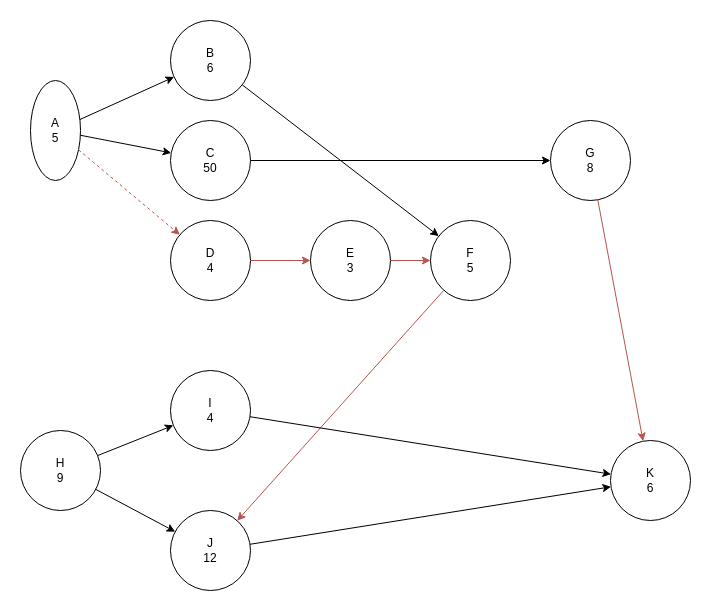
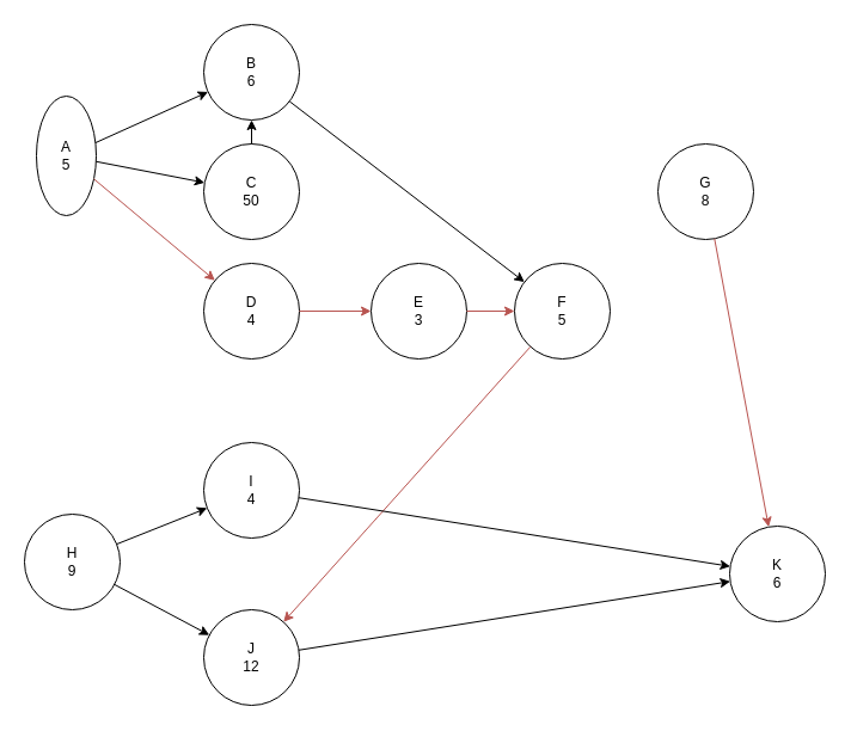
- <mxCell id="18" value="" style="endArrow=classic;html=1;" edge="1" parent="1" source="7" target="11"><mxGeometry width="50" height="50" relative="1" as="geometry"><mxPoint x="146.784" y="144.286" as="sourcePoint" /><mxPoint x="213.234" y="115.757" as="targetPoint" /></mxGeometry></mxCell>
+ <mxCell id="18" value="" style="endArrow=classic;html=1;" edge="1" parent="1" source="7" target="3"><mxGeometry width="50" height="50" relative="1" as="geometry"><mxPoint x="146.784" y="144.286" as="sourcePoint" /><mxPoint x="213.234" y="115.757" as="targetPoint" /></mxGeometry></mxCell>
- <mxCell id="13" value="" style="endArrow=classic;html=1;fillColor=#f8cecc;strokeColor=#b85450;dashed=1;" edge="1" parent="1" source="2" target="8"><mxGeometry width="50" height="50" relative="1" as="geometry"><mxPoint x="50" y="310" as="sourcePoint" /><mxPoint x="100" y="260" as="targetPoint" /></mxGeometry></mxCell>
+ <mxCell id="13" value="" style="endArrow=classic;html=1;fillColor=#f8cecc;strokeColor=#b85450;" edge="1" parent="1" source="2" target="8"><mxGeometry width="50" height="50" relative="1" as="geometry"><mxPoint x="50" y="310" as="sourcePoint" /><mxPoint x="100" y="260" as="targetPoint" /></mxGeometry></mxCell>
